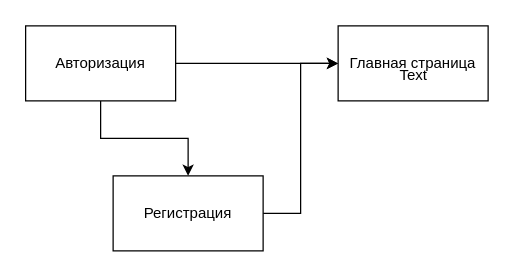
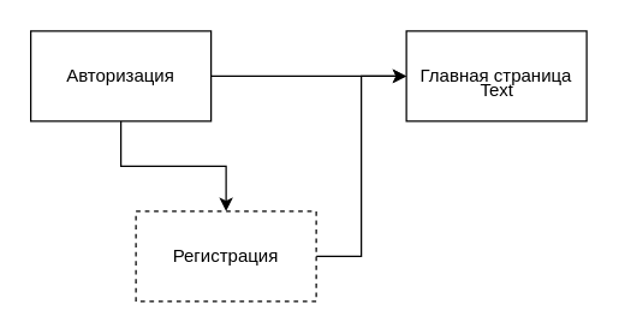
- <mxCell id="6" value="Регистрация" style="rounded=0;whiteSpace=wrap;html=1;" vertex="1" parent="1"><mxGeometry x="90" y="140" width="120" height="60" as="geometry" /></mxCell>
+ <mxCell id="6" value="Регистрация" style="rounded=0;whiteSpace=wrap;html=1;dashed=1;" vertex="1" parent="1"><mxGeometry x="90" y="140" width="120" height="60" as="geometry" /></mxCell>
